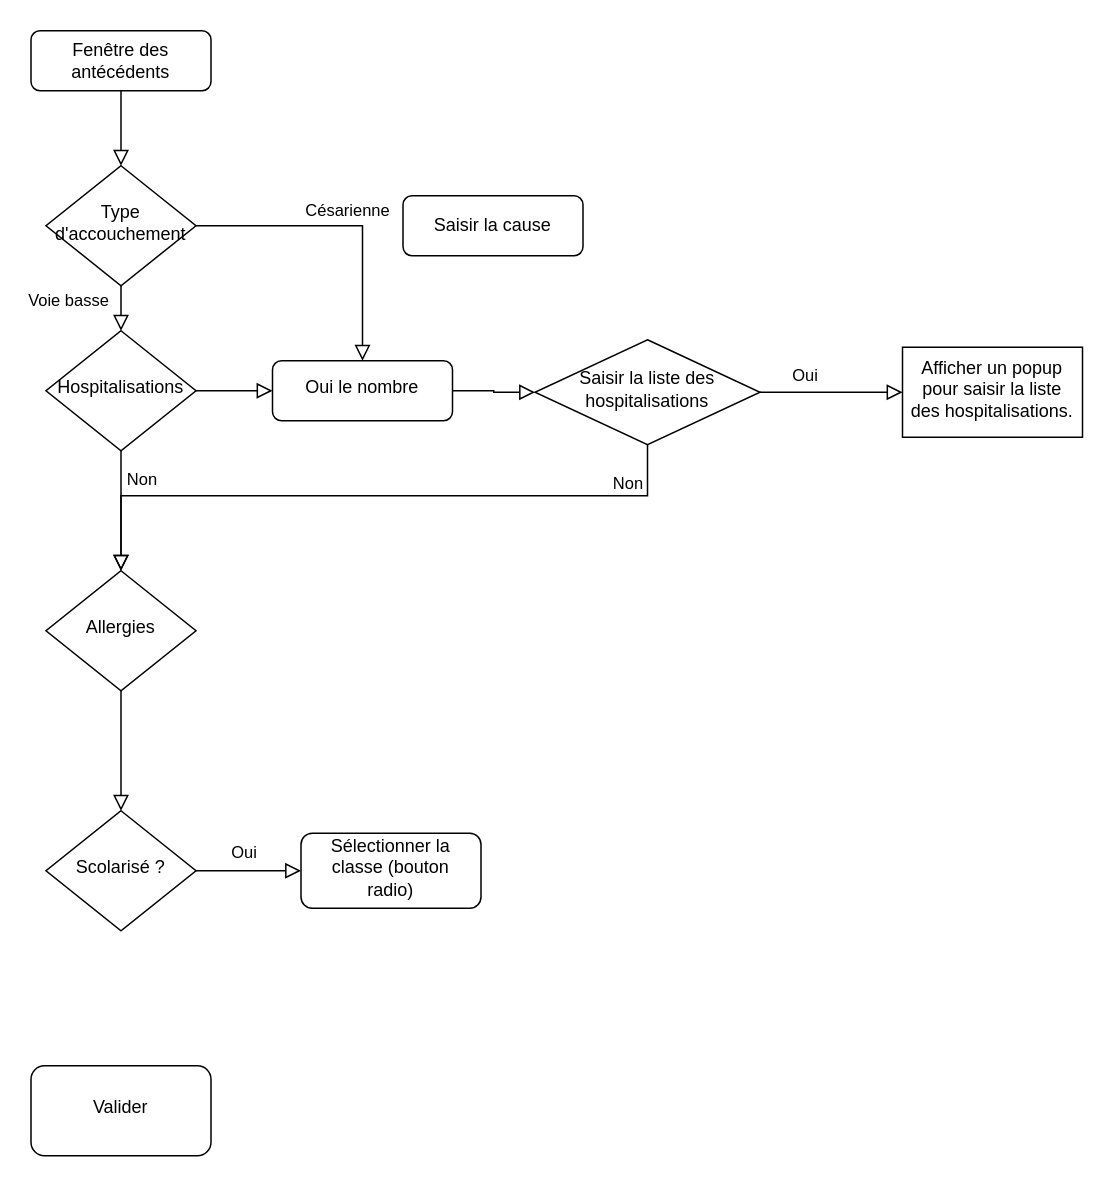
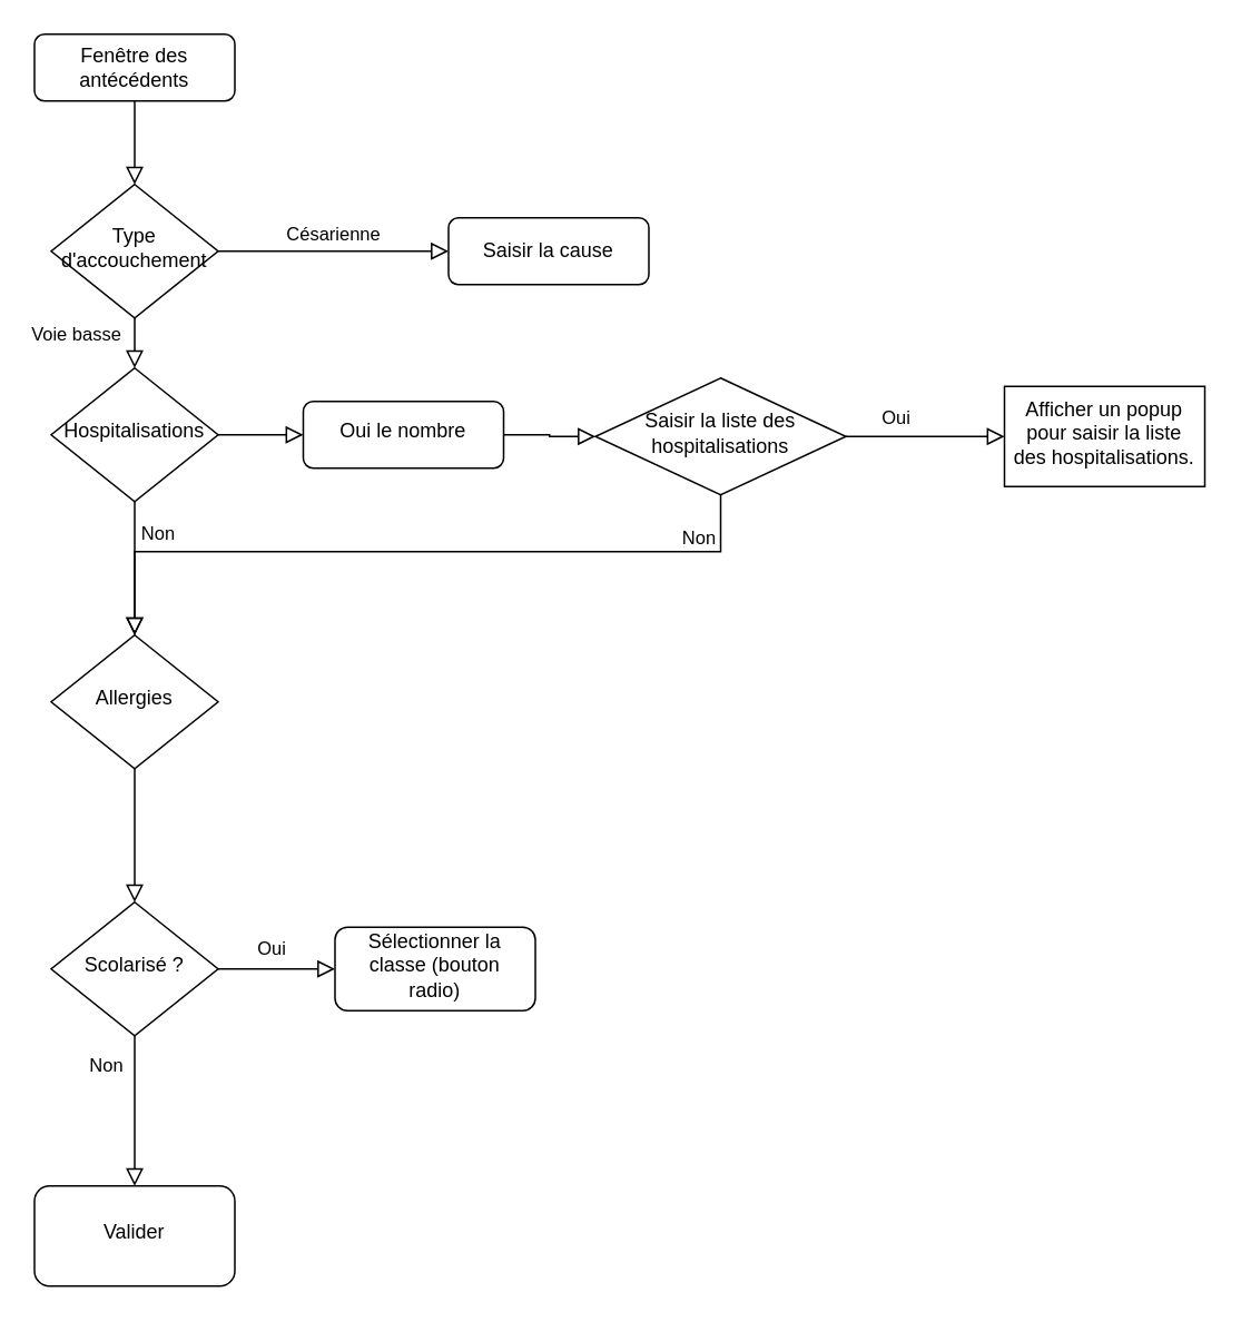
- <mxCell id="5" value="Césarienne" style="edgeStyle=orthogonalEdgeStyle;rounded=0;html=1;jettySize=auto;orthogonalLoop=1;fontSize=11;endArrow=block;endFill=0;endSize=8;strokeWidth=1;shadow=0;labelBackgroundColor=none;" edge="1" parent="1" source="6" target="13"><mxGeometry y="10" relative="1" as="geometry"><mxPoint as="offset" /></mxGeometry></mxCell>
+ <mxCell id="5" value="Césarienne" style="edgeStyle=orthogonalEdgeStyle;rounded=0;html=1;jettySize=auto;orthogonalLoop=1;fontSize=11;endArrow=block;endFill=0;endSize=8;strokeWidth=1;shadow=0;labelBackgroundColor=none;" edge="1" parent="1" source="6" target="7"><mxGeometry y="10" relative="1" as="geometry"><mxPoint as="offset" /></mxGeometry></mxCell>
+ <mxCell id="22" value="" style="edgeStyle=orthogonalEdgeStyle;rounded=0;orthogonalLoop=1;jettySize=auto;html=1;endArrow=block;endFill=0;endSize=8;" edge="1" parent="1" source="26" target="27"><mxGeometry relative="1" as="geometry" /></mxCell>
+ <mxCell id="23" value="Non" style="edgeLabel;html=1;align=center;verticalAlign=middle;resizable=0;points=[];" vertex="1" connectable="0" parent="22"><mxGeometry x="-0.437" y="3" relative="1" as="geometry"><mxPoint x="-21" y="-8" as="offset" /></mxGeometry></mxCell>
